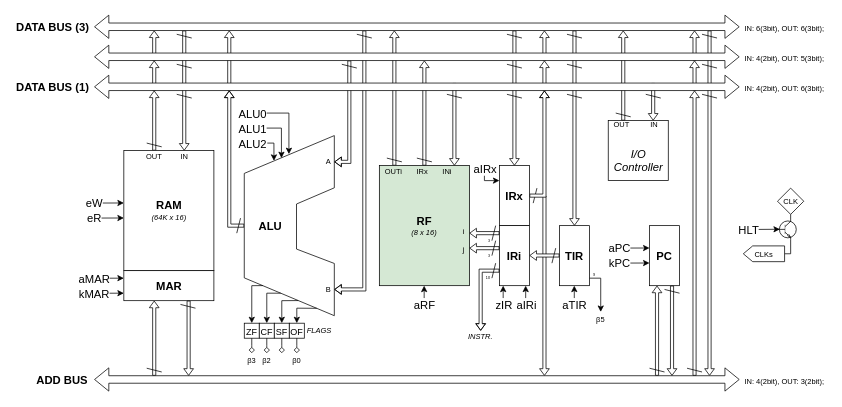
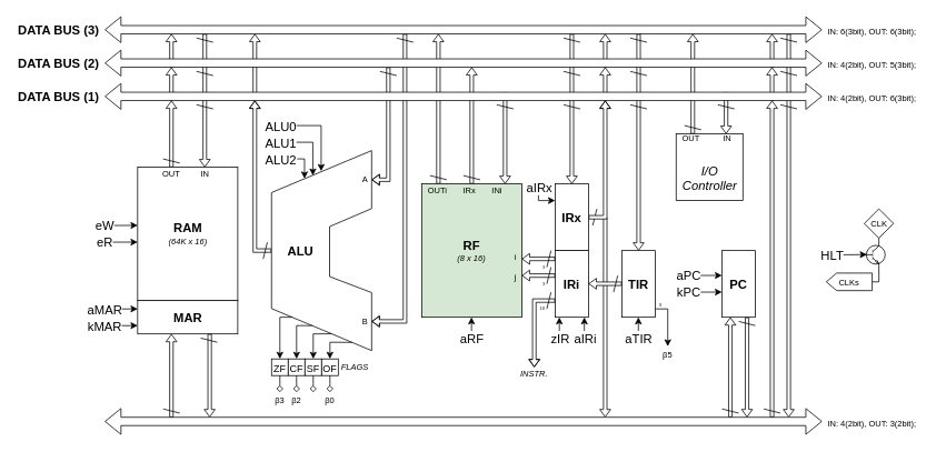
+ <mxCell id="154" value="&lt;b&gt;&lt;font style=&quot;font-size: 15px;&quot;&gt;DATA BUS (2)&lt;/font&gt;&lt;/b&gt;" style="text;html=1;strokeColor=none;fillColor=none;align=center;verticalAlign=middle;whiteSpace=wrap;rounded=0;fontSize=10;" parent="1" vertex="1"><mxGeometry x="20" y="60" width="100" height="30" as="geometry" /></mxCell>
- <mxCell id="156" value="&lt;b&gt;&lt;font style=&quot;font-size: 15px;&quot;&gt;ADD BUS&lt;br&gt;&lt;/font&gt;&lt;/b&gt;" style="text;html=1;strokeColor=none;fillColor=none;align=center;verticalAlign=middle;whiteSpace=wrap;rounded=0;fontSize=10;" parent="1" vertex="1"><mxGeometry x="45" y="490" width="75" height="30" as="geometry" /></mxCell>
